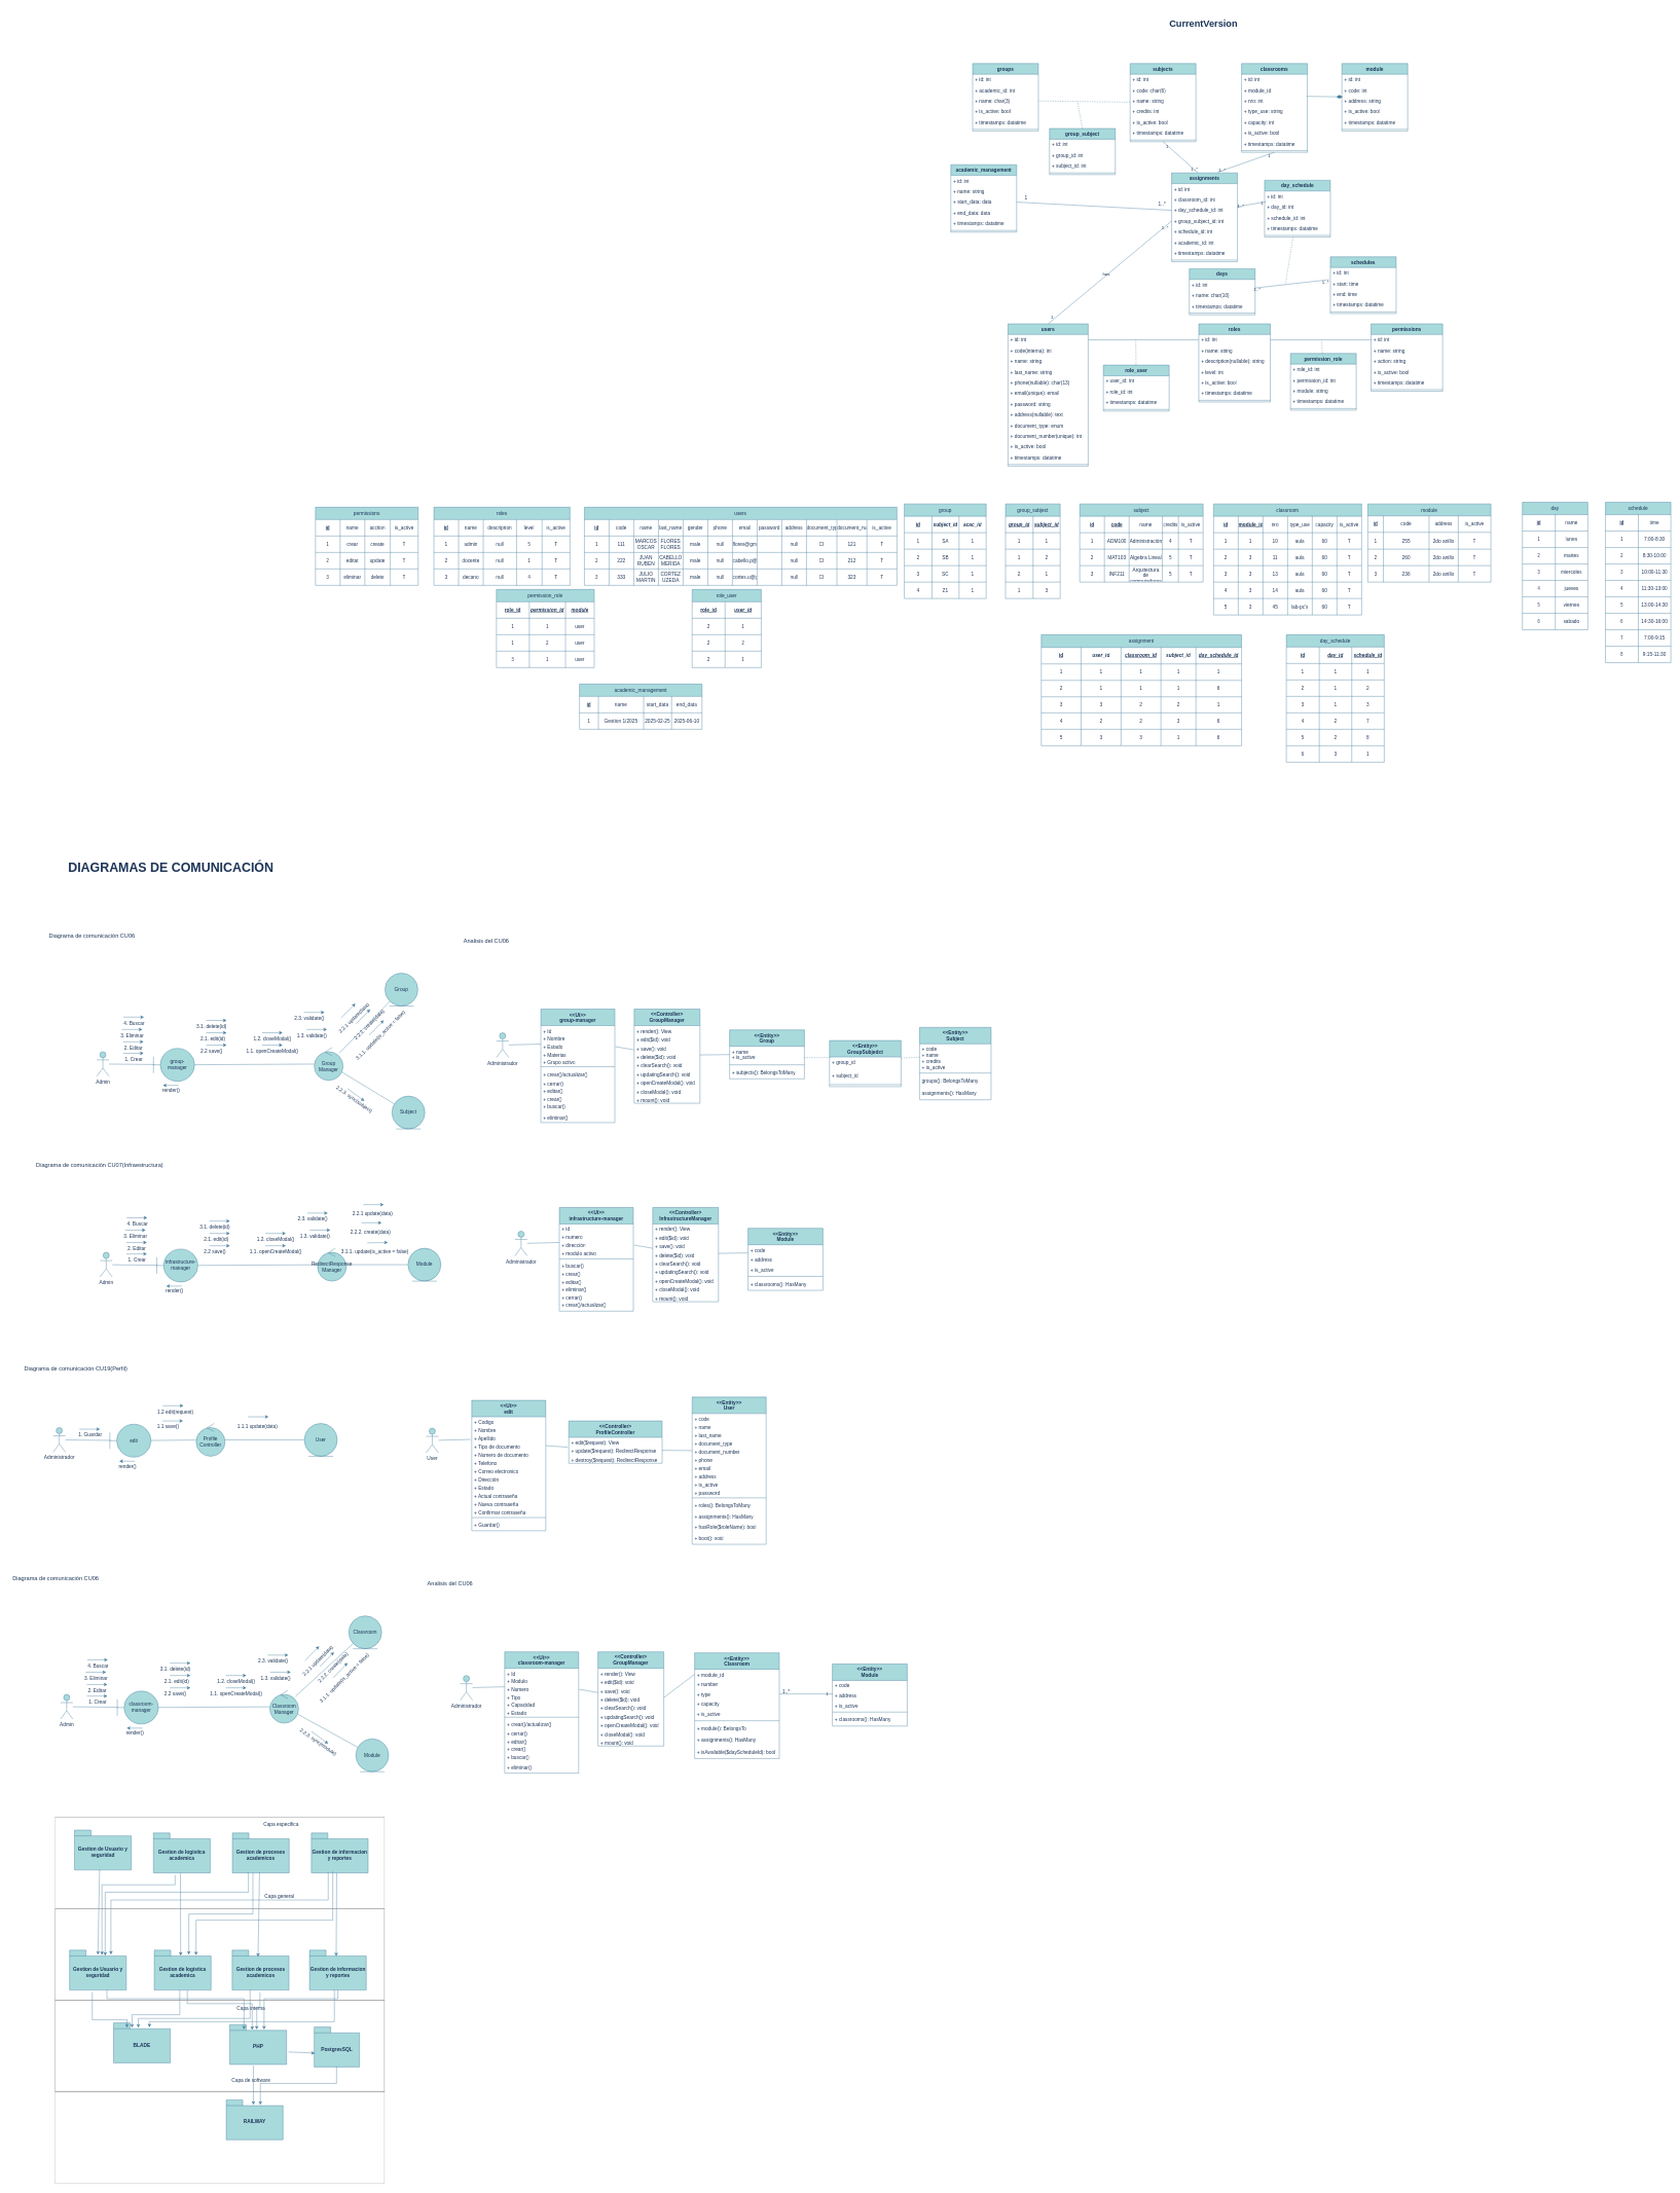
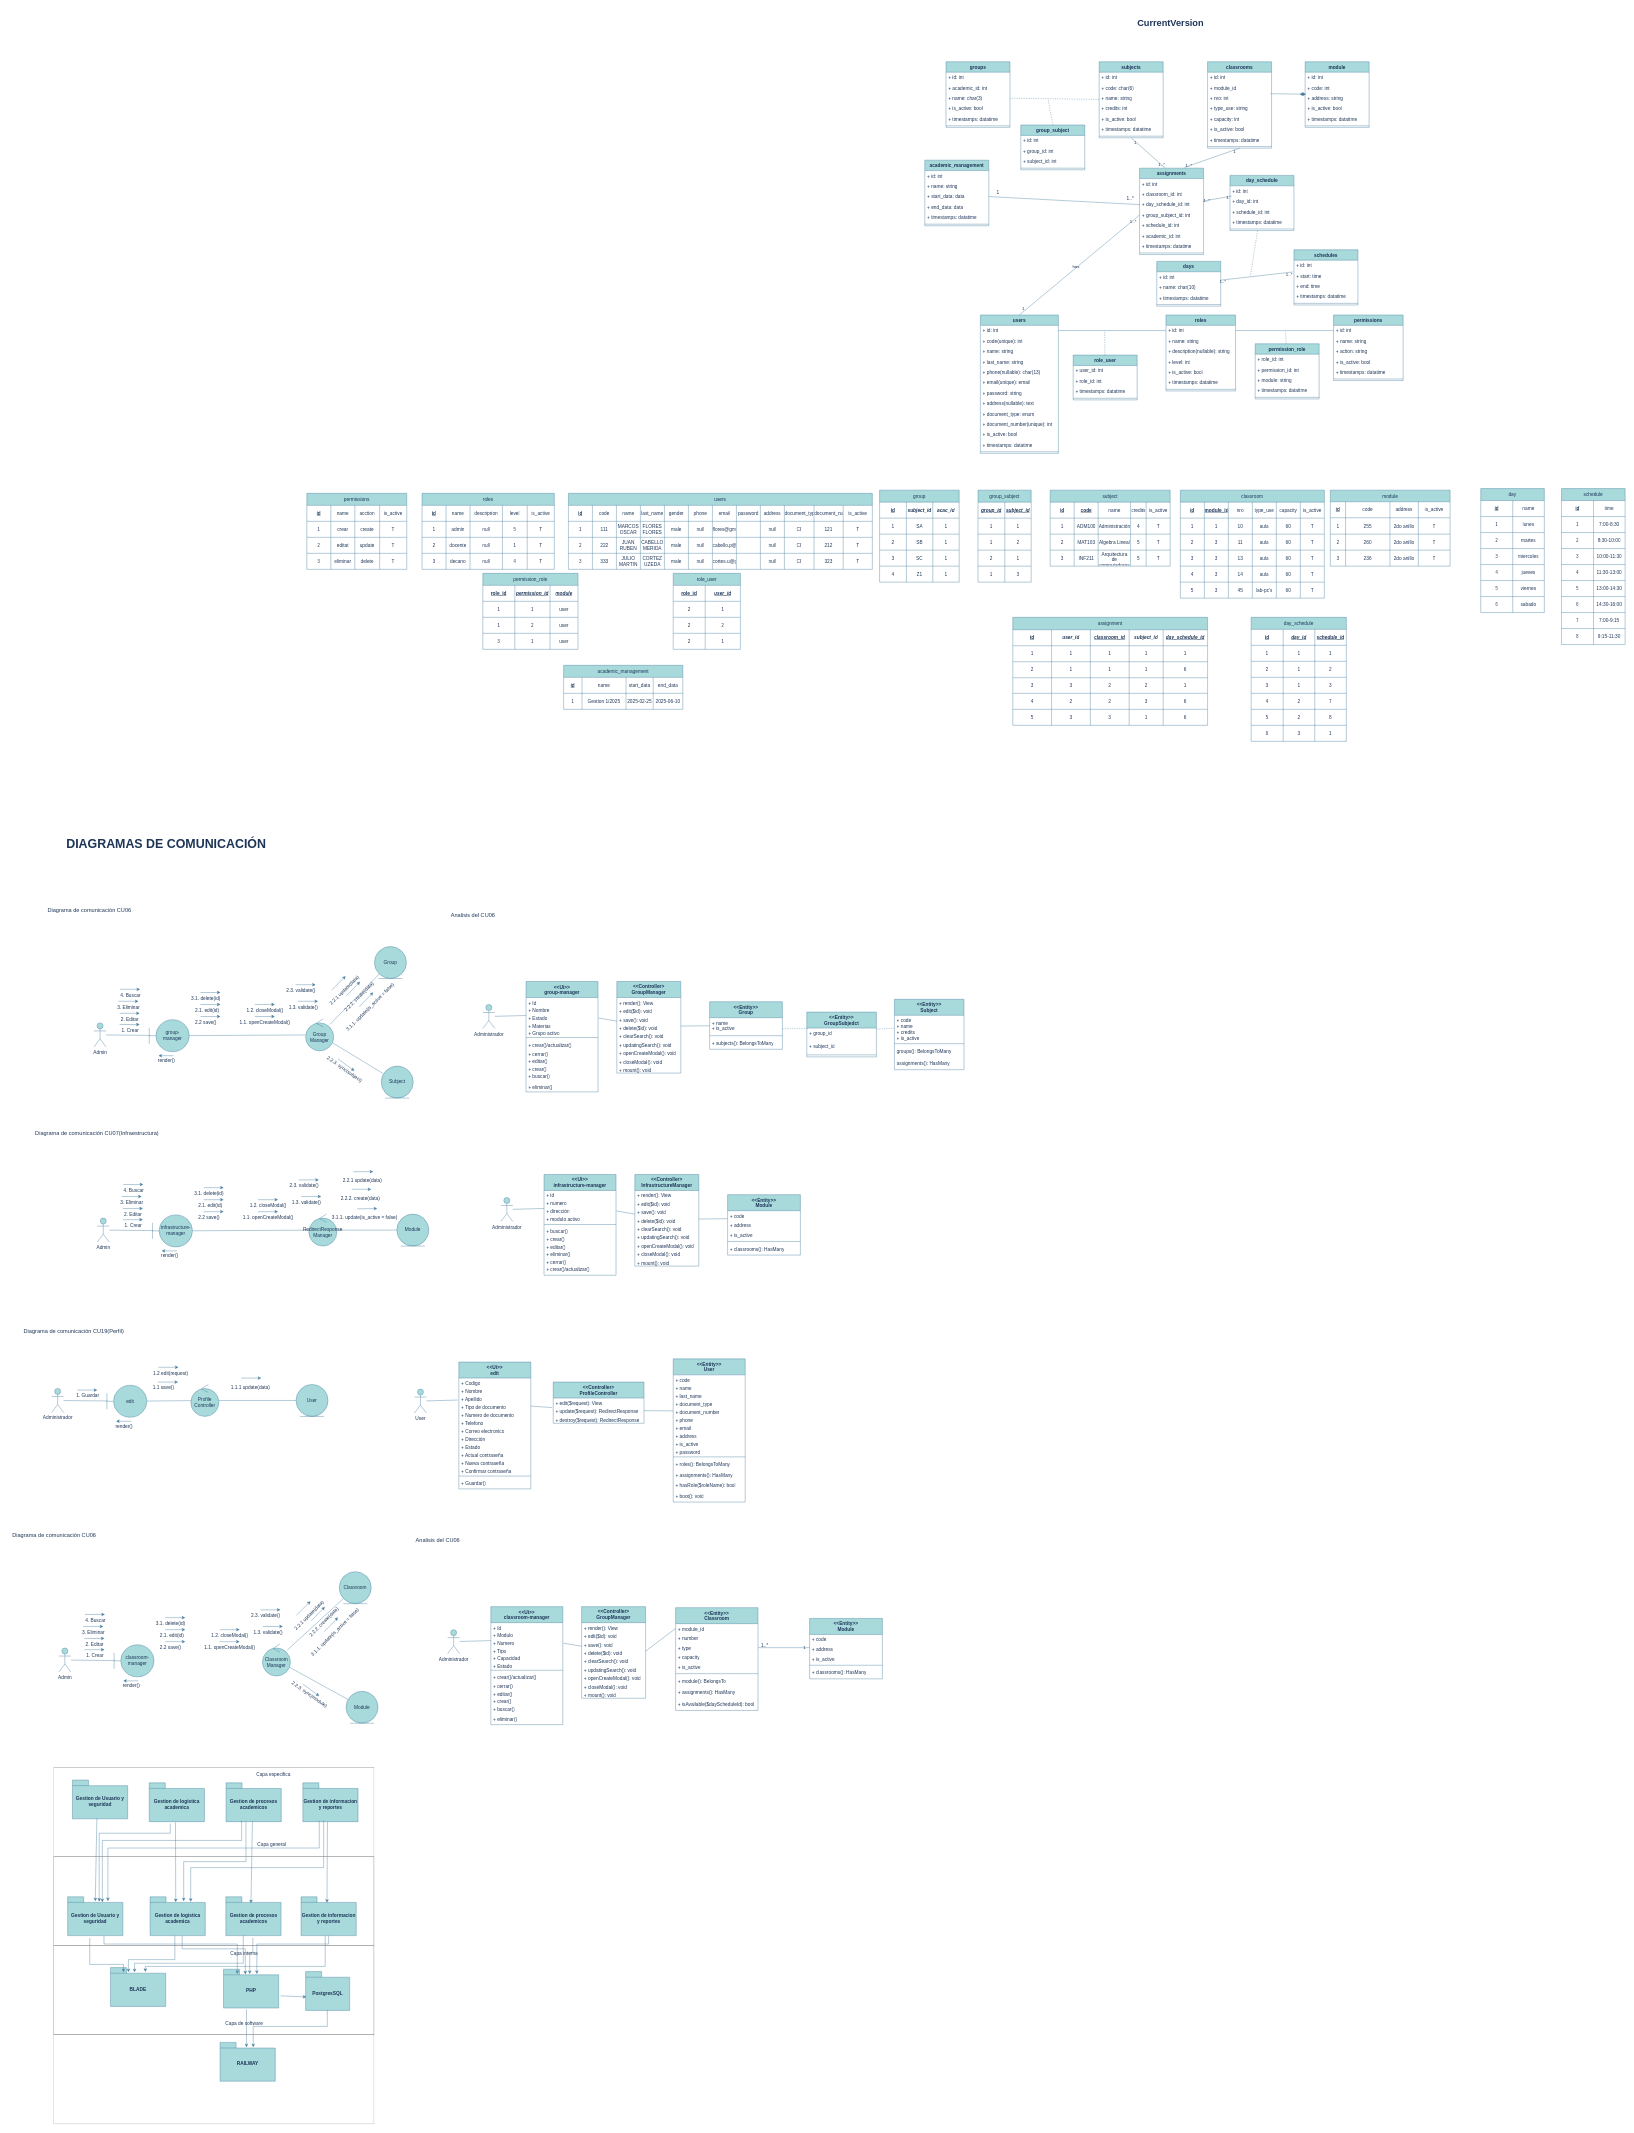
- <mxCell id="294" value="+ code(interna): int" style="text;strokeColor=none;fillColor=none;align=left;verticalAlign=top;spacingLeft=4;spacingRight=4;overflow=hidden;rotatable=0;points=[[0,0.5],[1,0.5]];portConstraint=eastwest;whiteSpace=wrap;html=1;labelBackgroundColor=none;fontColor=#1D3557;" parent="292" vertex="1"><mxGeometry y="52" width="195" height="26" as="geometry" /></mxCell>
+ <mxCell id="294" value="+ code(unique): int" style="text;strokeColor=none;fillColor=none;align=left;verticalAlign=top;spacingLeft=4;spacingRight=4;overflow=hidden;rotatable=0;points=[[0,0.5],[1,0.5]];portConstraint=eastwest;whiteSpace=wrap;html=1;labelBackgroundColor=none;fontColor=#1D3557;" parent="292" vertex="1"><mxGeometry y="52" width="195" height="26" as="geometry" /></mxCell>
- <mxCell id="765" style="rounded=0;orthogonalLoop=1;jettySize=auto;html=1;endArrow=none;endFill=0;labelBackgroundColor=none;fontColor=default;strokeColor=#457B9D;" parent="1" source="766" target="782" edge="1"><mxGeometry relative="1" as="geometry" /></mxCell>
